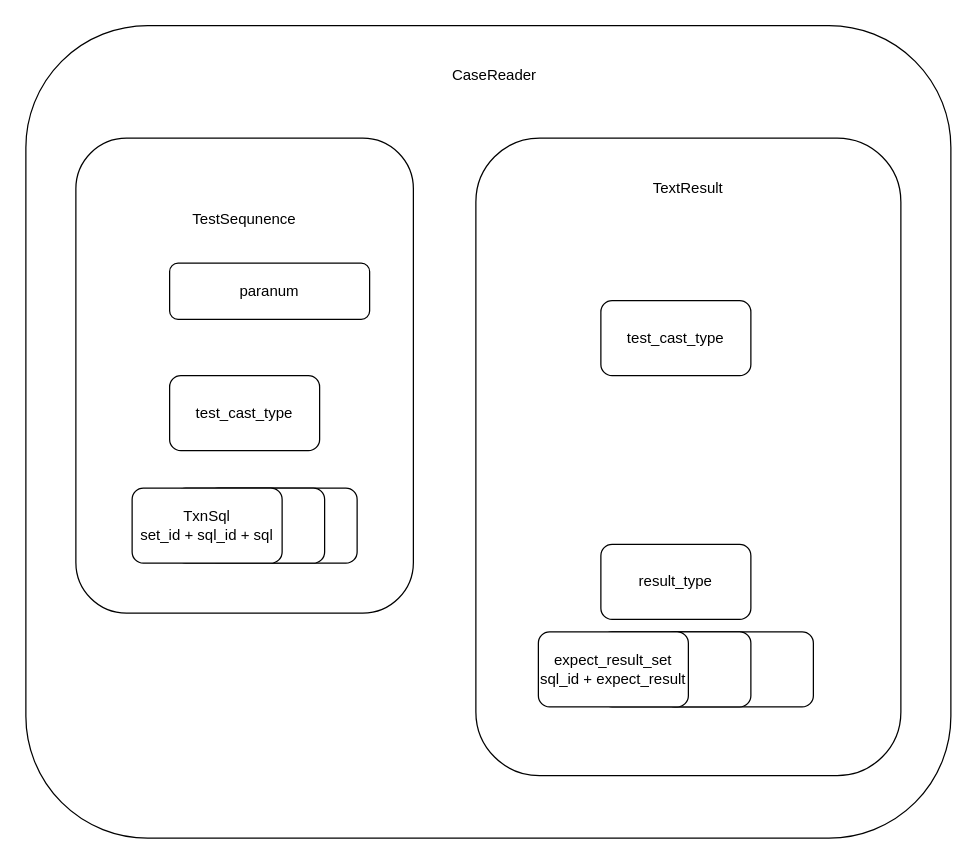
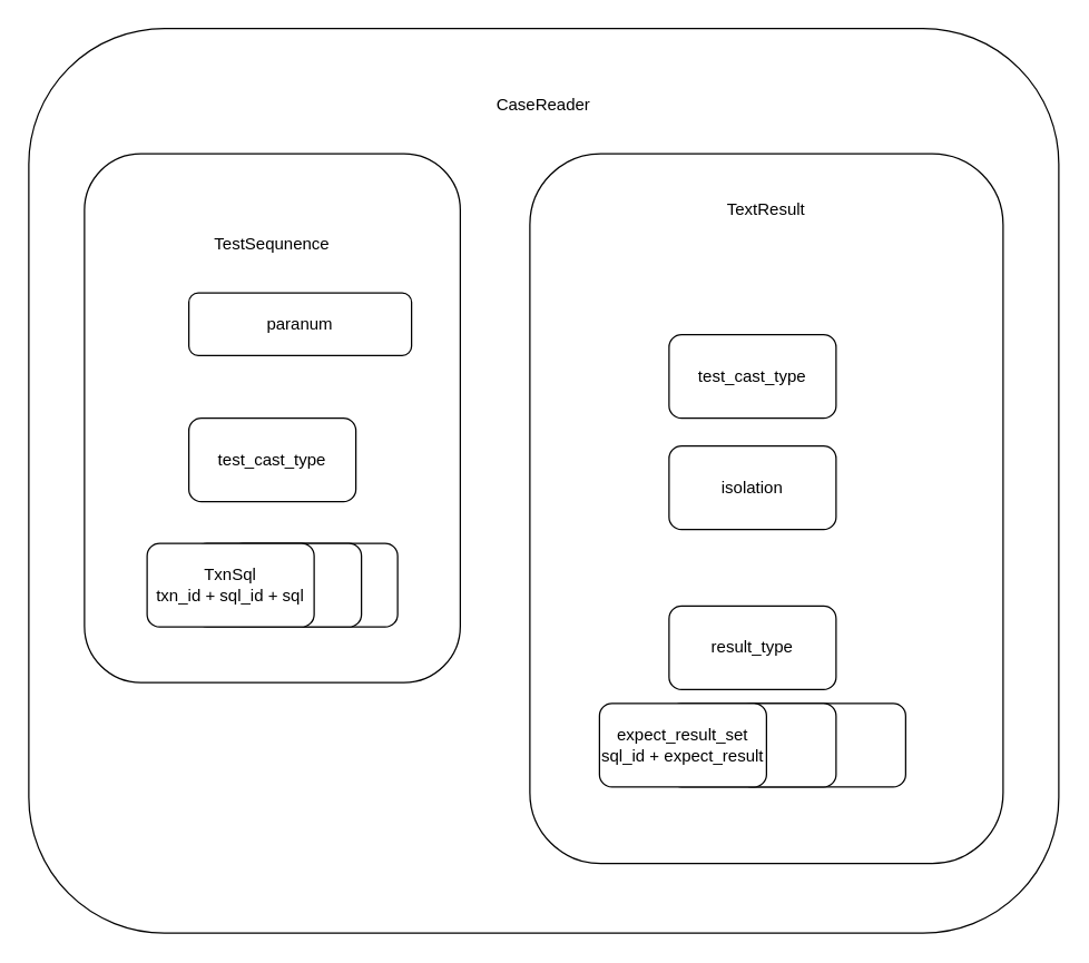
- <mxCell id="18" value="CaseReader" style="text;html=1;strokeColor=none;fillColor=none;align=center;verticalAlign=middle;whiteSpace=wrap;rounded=0;" vertex="1" parent="1"><mxGeometry x="365" y="45" width="60" height="30" as="geometry" /></mxCell>
+ <mxCell id="18" value="CaseReader" style="text;html=1;strokeColor=none;fillColor=none;align=center;verticalAlign=middle;whiteSpace=wrap;rounded=0;" vertex="1" parent="1"><mxGeometry x="360" y="60" width="60" height="30" as="geometry" /></mxCell>
+ <mxCell id="13" value="isolation" style="rounded=1;whiteSpace=wrap;html=1;" vertex="1" parent="1"><mxGeometry x="480" y="320" width="120" height="60" as="geometry" /></mxCell>
- <mxCell id="8" value="TxnSql&lt;br&gt;set_id + sql_id + sql" style="rounded=1;whiteSpace=wrap;html=1;" vertex="1" parent="1"><mxGeometry x="105" y="390" width="120" height="60" as="geometry" /></mxCell>
+ <mxCell id="8" value="TxnSql&lt;br&gt;txn_id + sql_id + sql" style="rounded=1;whiteSpace=wrap;html=1;" vertex="1" parent="1"><mxGeometry x="105" y="390" width="120" height="60" as="geometry" /></mxCell>
